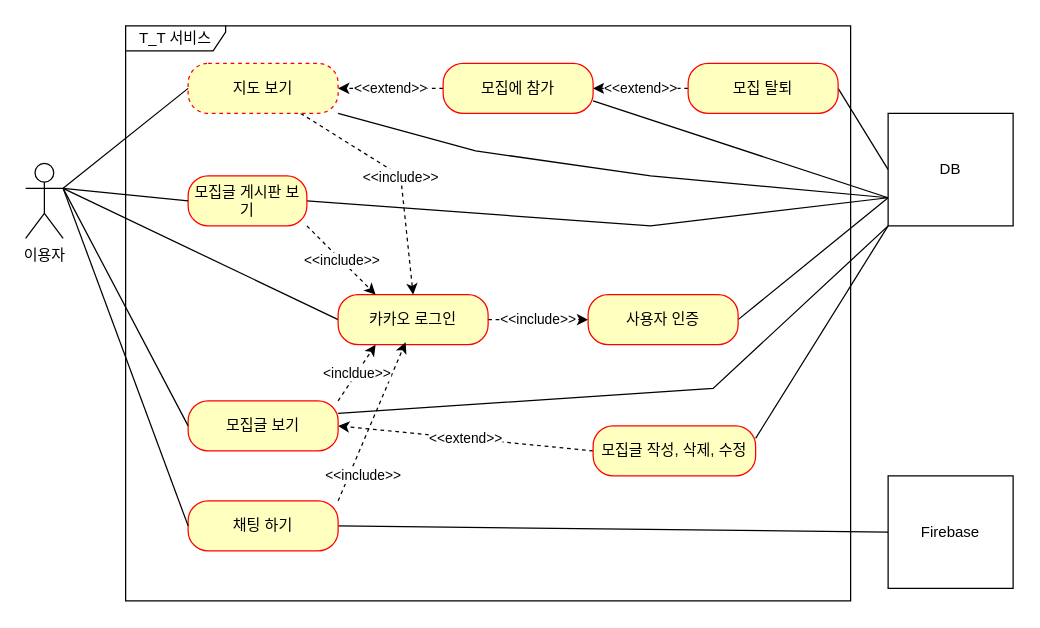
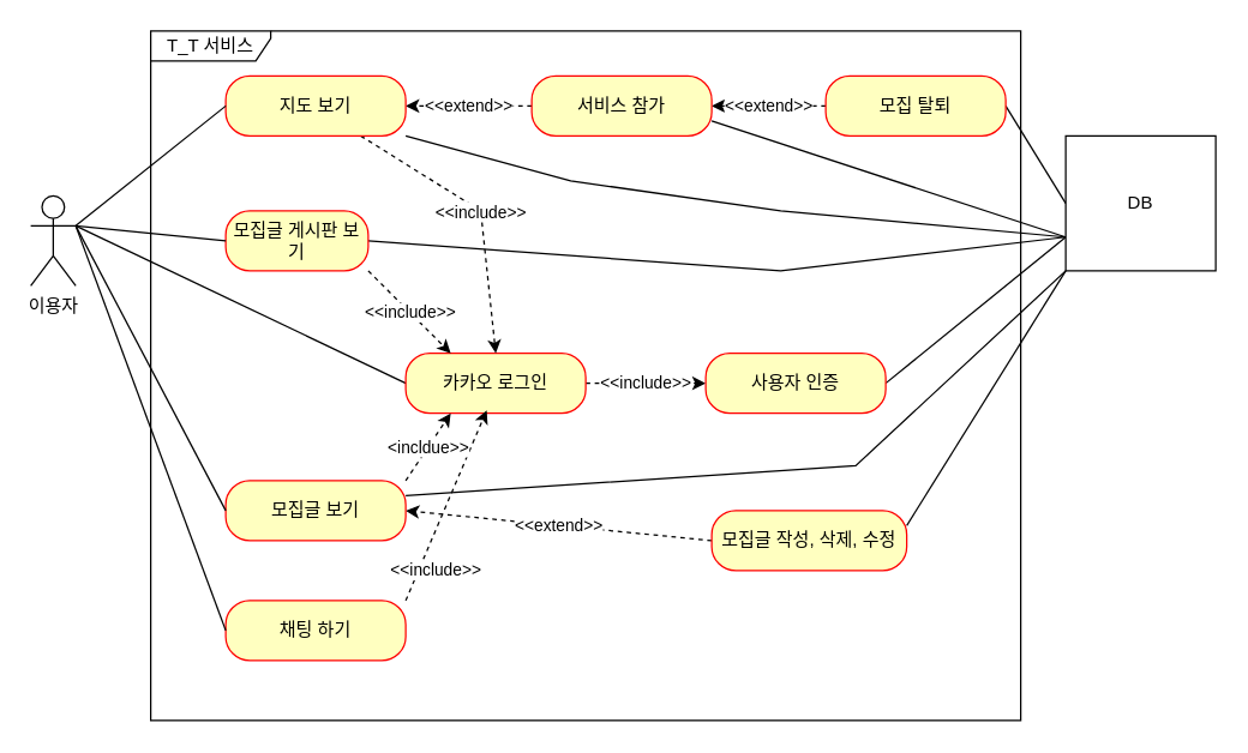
- <mxCell id="27" value="지도 보기" style="rounded=1;whiteSpace=wrap;html=1;arcSize=40;fontColor=#000000;fillColor=#ffffc0;strokeColor=#ff0000;dashed=1;" vertex="1" parent="1"><mxGeometry x="150" y="50" width="120" height="40" as="geometry" /></mxCell>
+ <mxCell id="27" value="지도 보기" style="rounded=1;whiteSpace=wrap;html=1;arcSize=40;fontColor=#000000;fillColor=#ffffc0;strokeColor=#ff0000;" vertex="1" parent="1"><mxGeometry x="150" y="50" width="120" height="40" as="geometry" /></mxCell>
- <mxCell id="10" value="모집에 참가" style="rounded=1;whiteSpace=wrap;html=1;arcSize=40;fontColor=#000000;fillColor=#ffffc0;strokeColor=#ff0000;" vertex="1" parent="1"><mxGeometry x="354" y="50" width="120" height="40" as="geometry" /></mxCell>
+ <mxCell id="10" value="서비스 참가" style="rounded=1;whiteSpace=wrap;html=1;arcSize=40;fontColor=#000000;fillColor=#ffffc0;strokeColor=#ff0000;" vertex="1" parent="1"><mxGeometry x="354" y="50" width="120" height="40" as="geometry" /></mxCell>
- <mxCell id="11" style="rounded=0;orthogonalLoop=1;jettySize=auto;html=1;exitX=1;exitY=0.5;exitDx=0;exitDy=0;entryX=0;entryY=0.5;entryDx=0;entryDy=0;endArrow=none;endFill=0;" edge="1" parent="1" source="13" target="36"><mxGeometry relative="1" as="geometry"><mxPoint x="687" y="385" as="targetPoint" /></mxGeometry></mxCell>
- <mxCell id="36" value="Firebase" style="html=1;dropTarget=0;whiteSpace=wrap;" vertex="1" parent="1"><mxGeometry x="710" y="380" width="100" height="90" as="geometry" /></mxCell>
